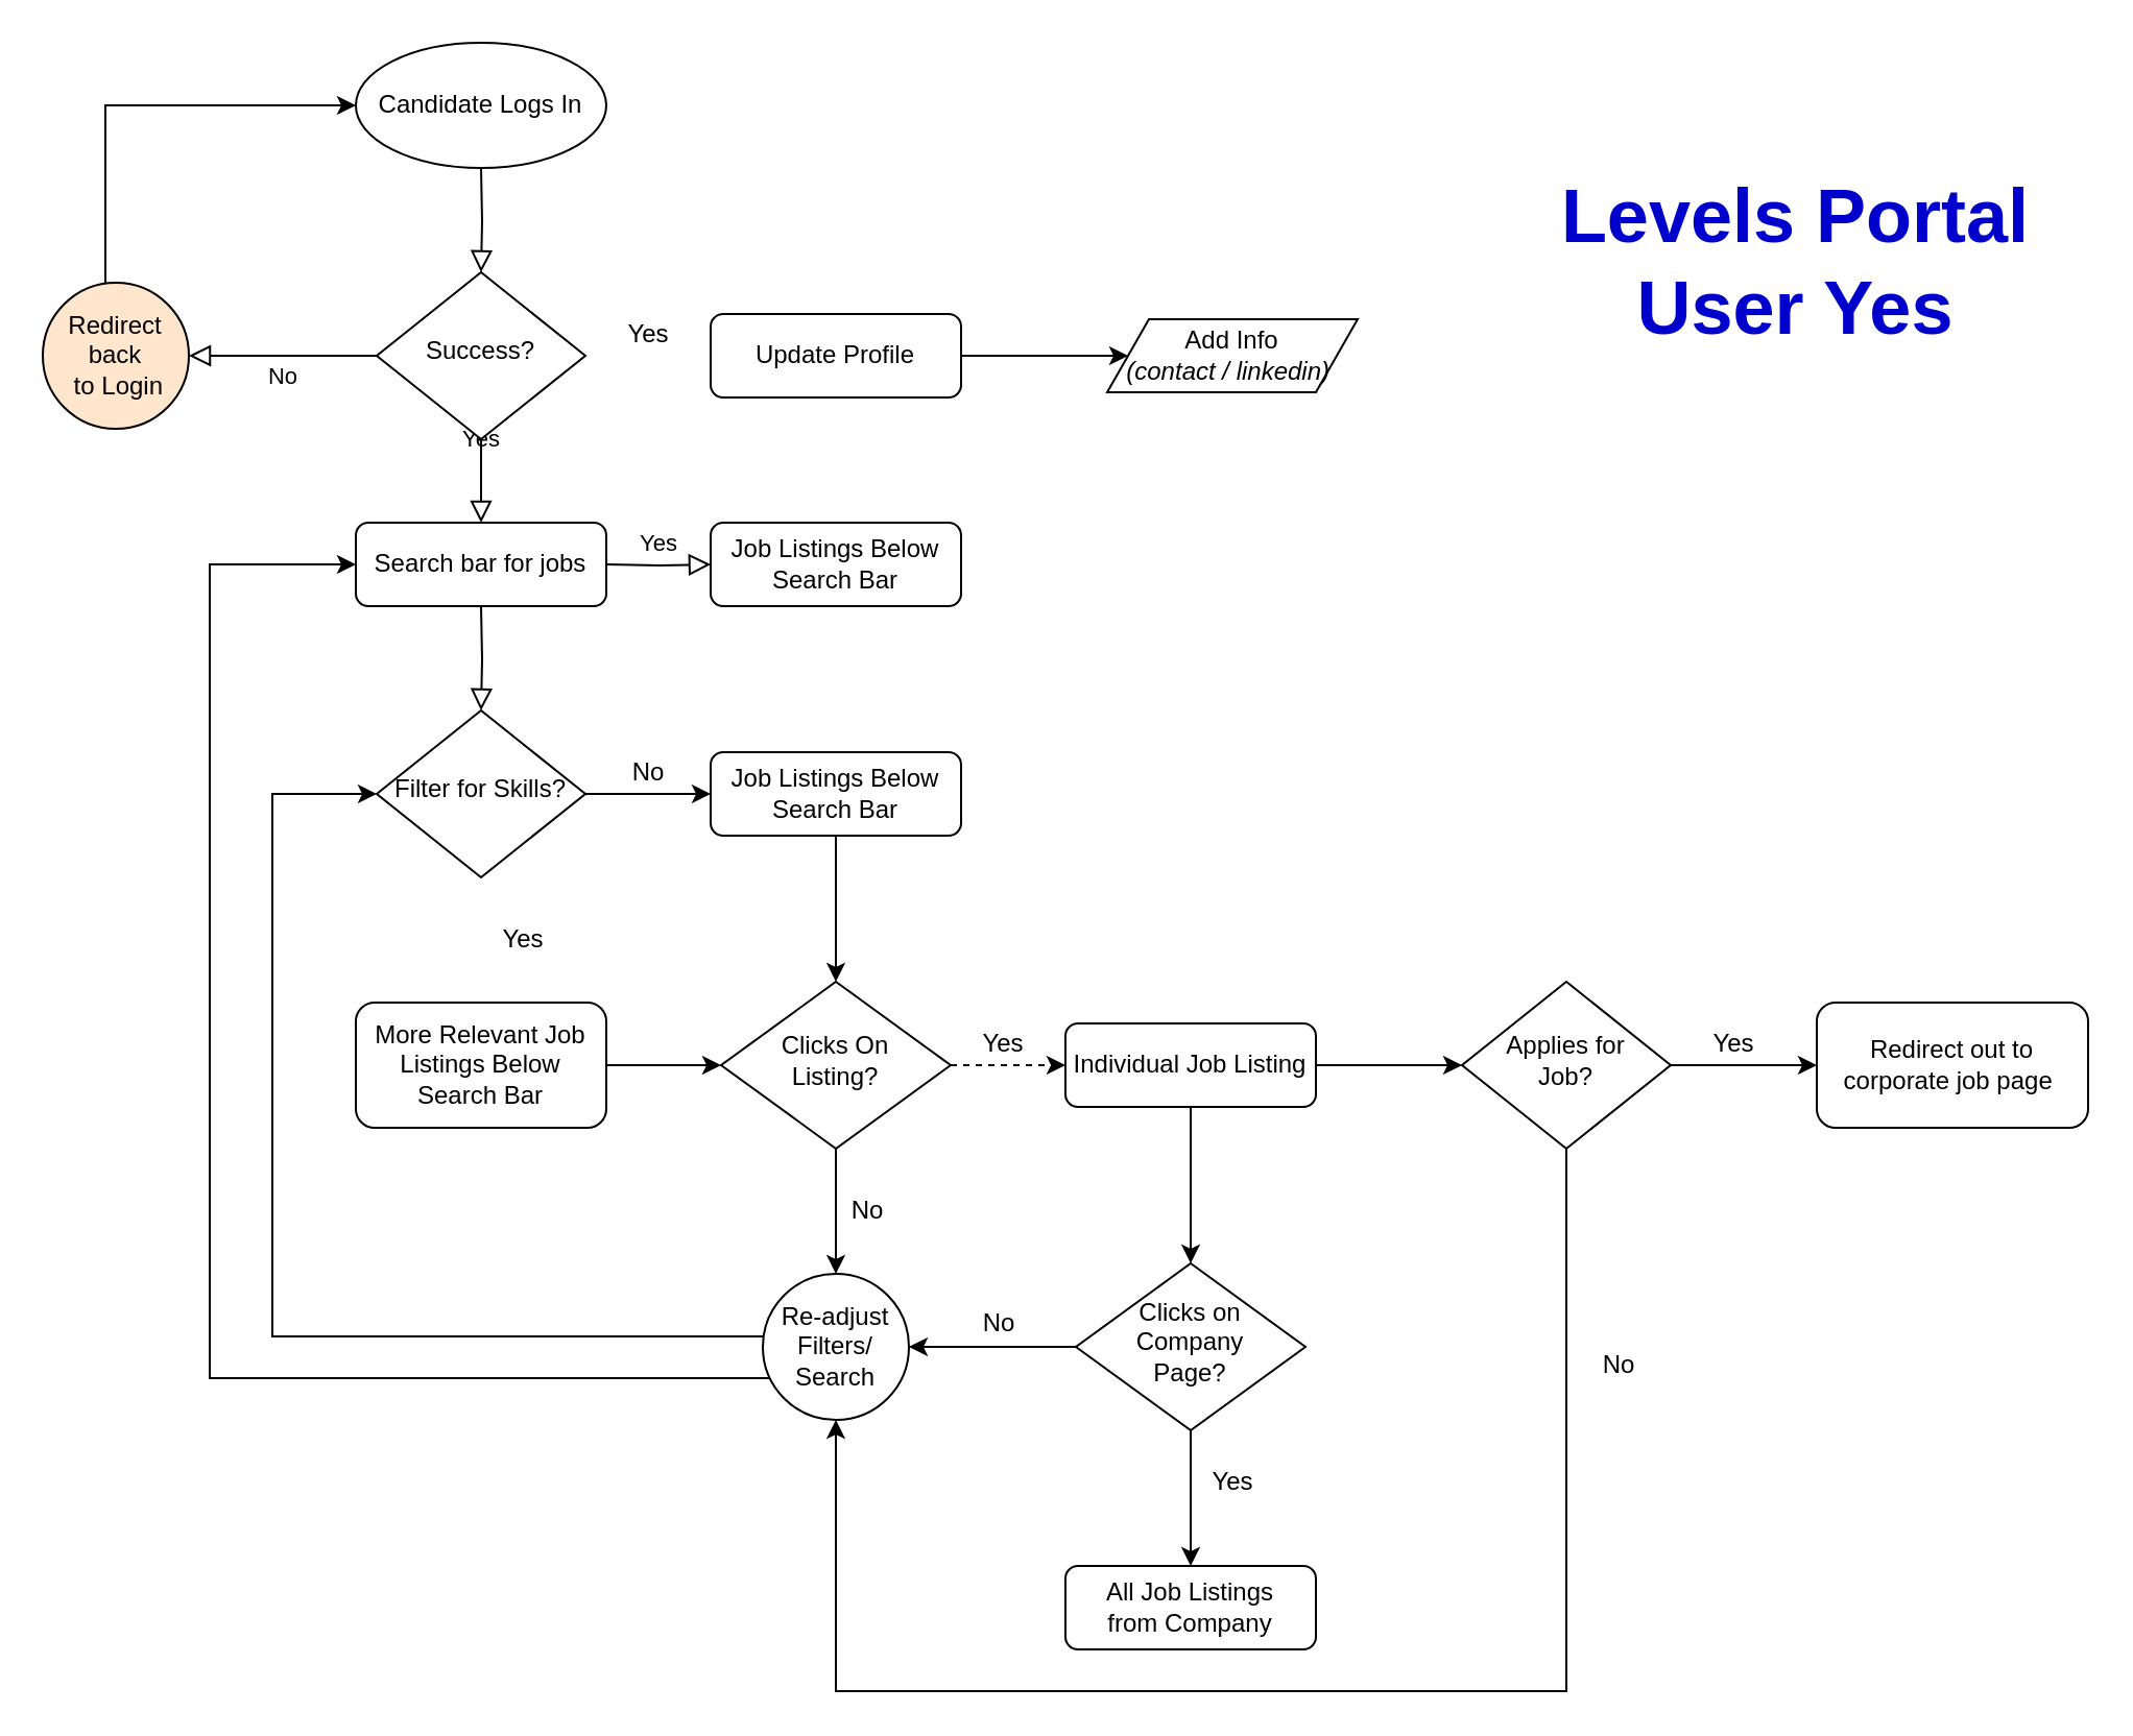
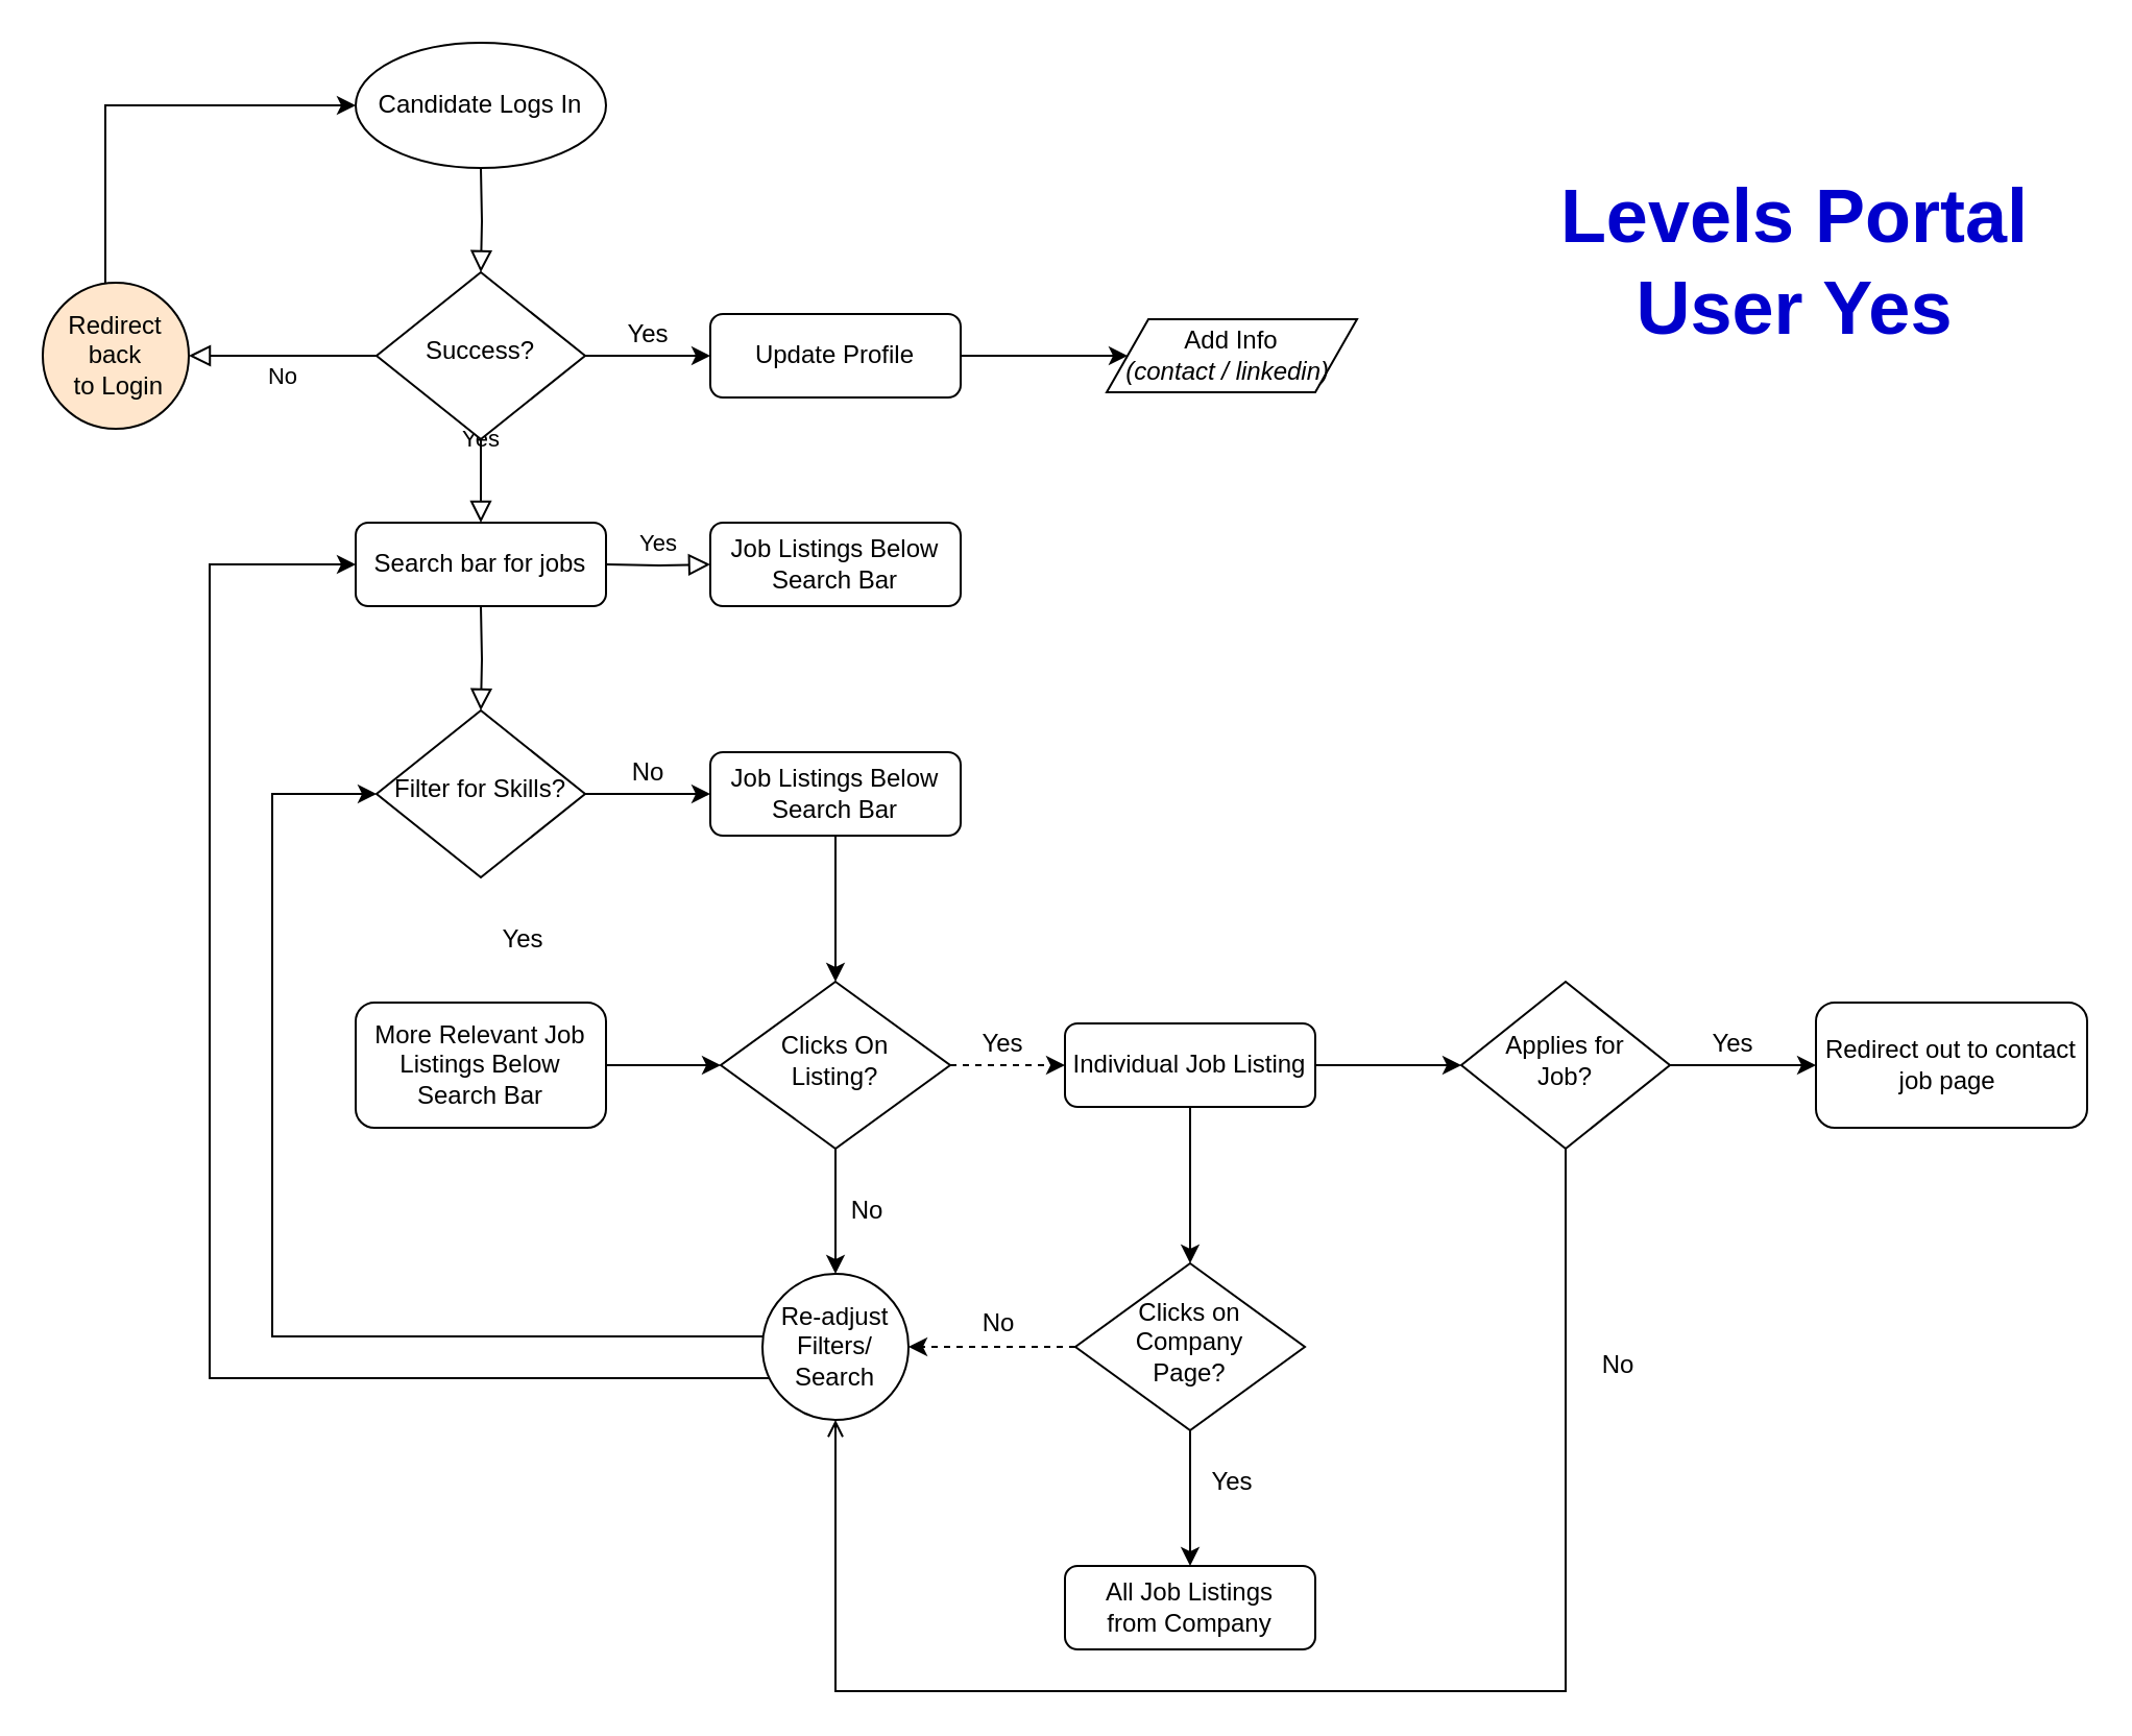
+ <mxCell id="5" value="" style="edgeStyle=orthogonalEdgeStyle;rounded=0;orthogonalLoop=1;jettySize=auto;html=1;" parent="1" source="6" target="47" edge="1"><mxGeometry relative="1" as="geometry" /></mxCell>
- <mxCell id="41" value="Redirect out to corporate job page&amp;nbsp;" style="rounded=1;whiteSpace=wrap;html=1;fontSize=12;glass=0;strokeWidth=1;shadow=0;" parent="1" vertex="1"><mxGeometry x="870" y="480" width="130" height="60" as="geometry" /></mxCell>
+ <mxCell id="41" value="Redirect out to contact job page&amp;nbsp;" style="rounded=1;whiteSpace=wrap;html=1;fontSize=12;glass=0;strokeWidth=1;shadow=0;" parent="1" vertex="1"><mxGeometry x="870" y="480" width="130" height="60" as="geometry" /></mxCell>
- <mxCell id="36" value="" style="edgeStyle=orthogonalEdgeStyle;rounded=0;orthogonalLoop=1;jettySize=auto;html=1;" parent="1" source="37" target="30" edge="1"><mxGeometry relative="1" as="geometry" /></mxCell>
+ <mxCell id="36" value="" style="edgeStyle=orthogonalEdgeStyle;rounded=0;orthogonalLoop=1;jettySize=auto;html=1;dashed=1;" parent="1" source="37" target="30" edge="1"><mxGeometry relative="1" as="geometry" /></mxCell>
- <mxCell id="33" style="edgeStyle=orthogonalEdgeStyle;rounded=0;orthogonalLoop=1;jettySize=auto;html=1;entryX=0.5;entryY=1;entryDx=0;entryDy=0;" parent="1" source="34" target="30" edge="1"><mxGeometry relative="1" as="geometry"><Array as="points"><mxPoint x="750" y="810" /><mxPoint x="400" y="810" /></Array></mxGeometry></mxCell>
+ <mxCell id="33" style="edgeStyle=orthogonalEdgeStyle;rounded=0;orthogonalLoop=1;jettySize=auto;html=1;entryX=0.5;entryY=1;entryDx=0;entryDy=0;endArrow=open;" parent="1" source="34" target="30" edge="1"><mxGeometry relative="1" as="geometry"><Array as="points"><mxPoint x="750" y="810" /><mxPoint x="400" y="810" /></Array></mxGeometry></mxCell>
